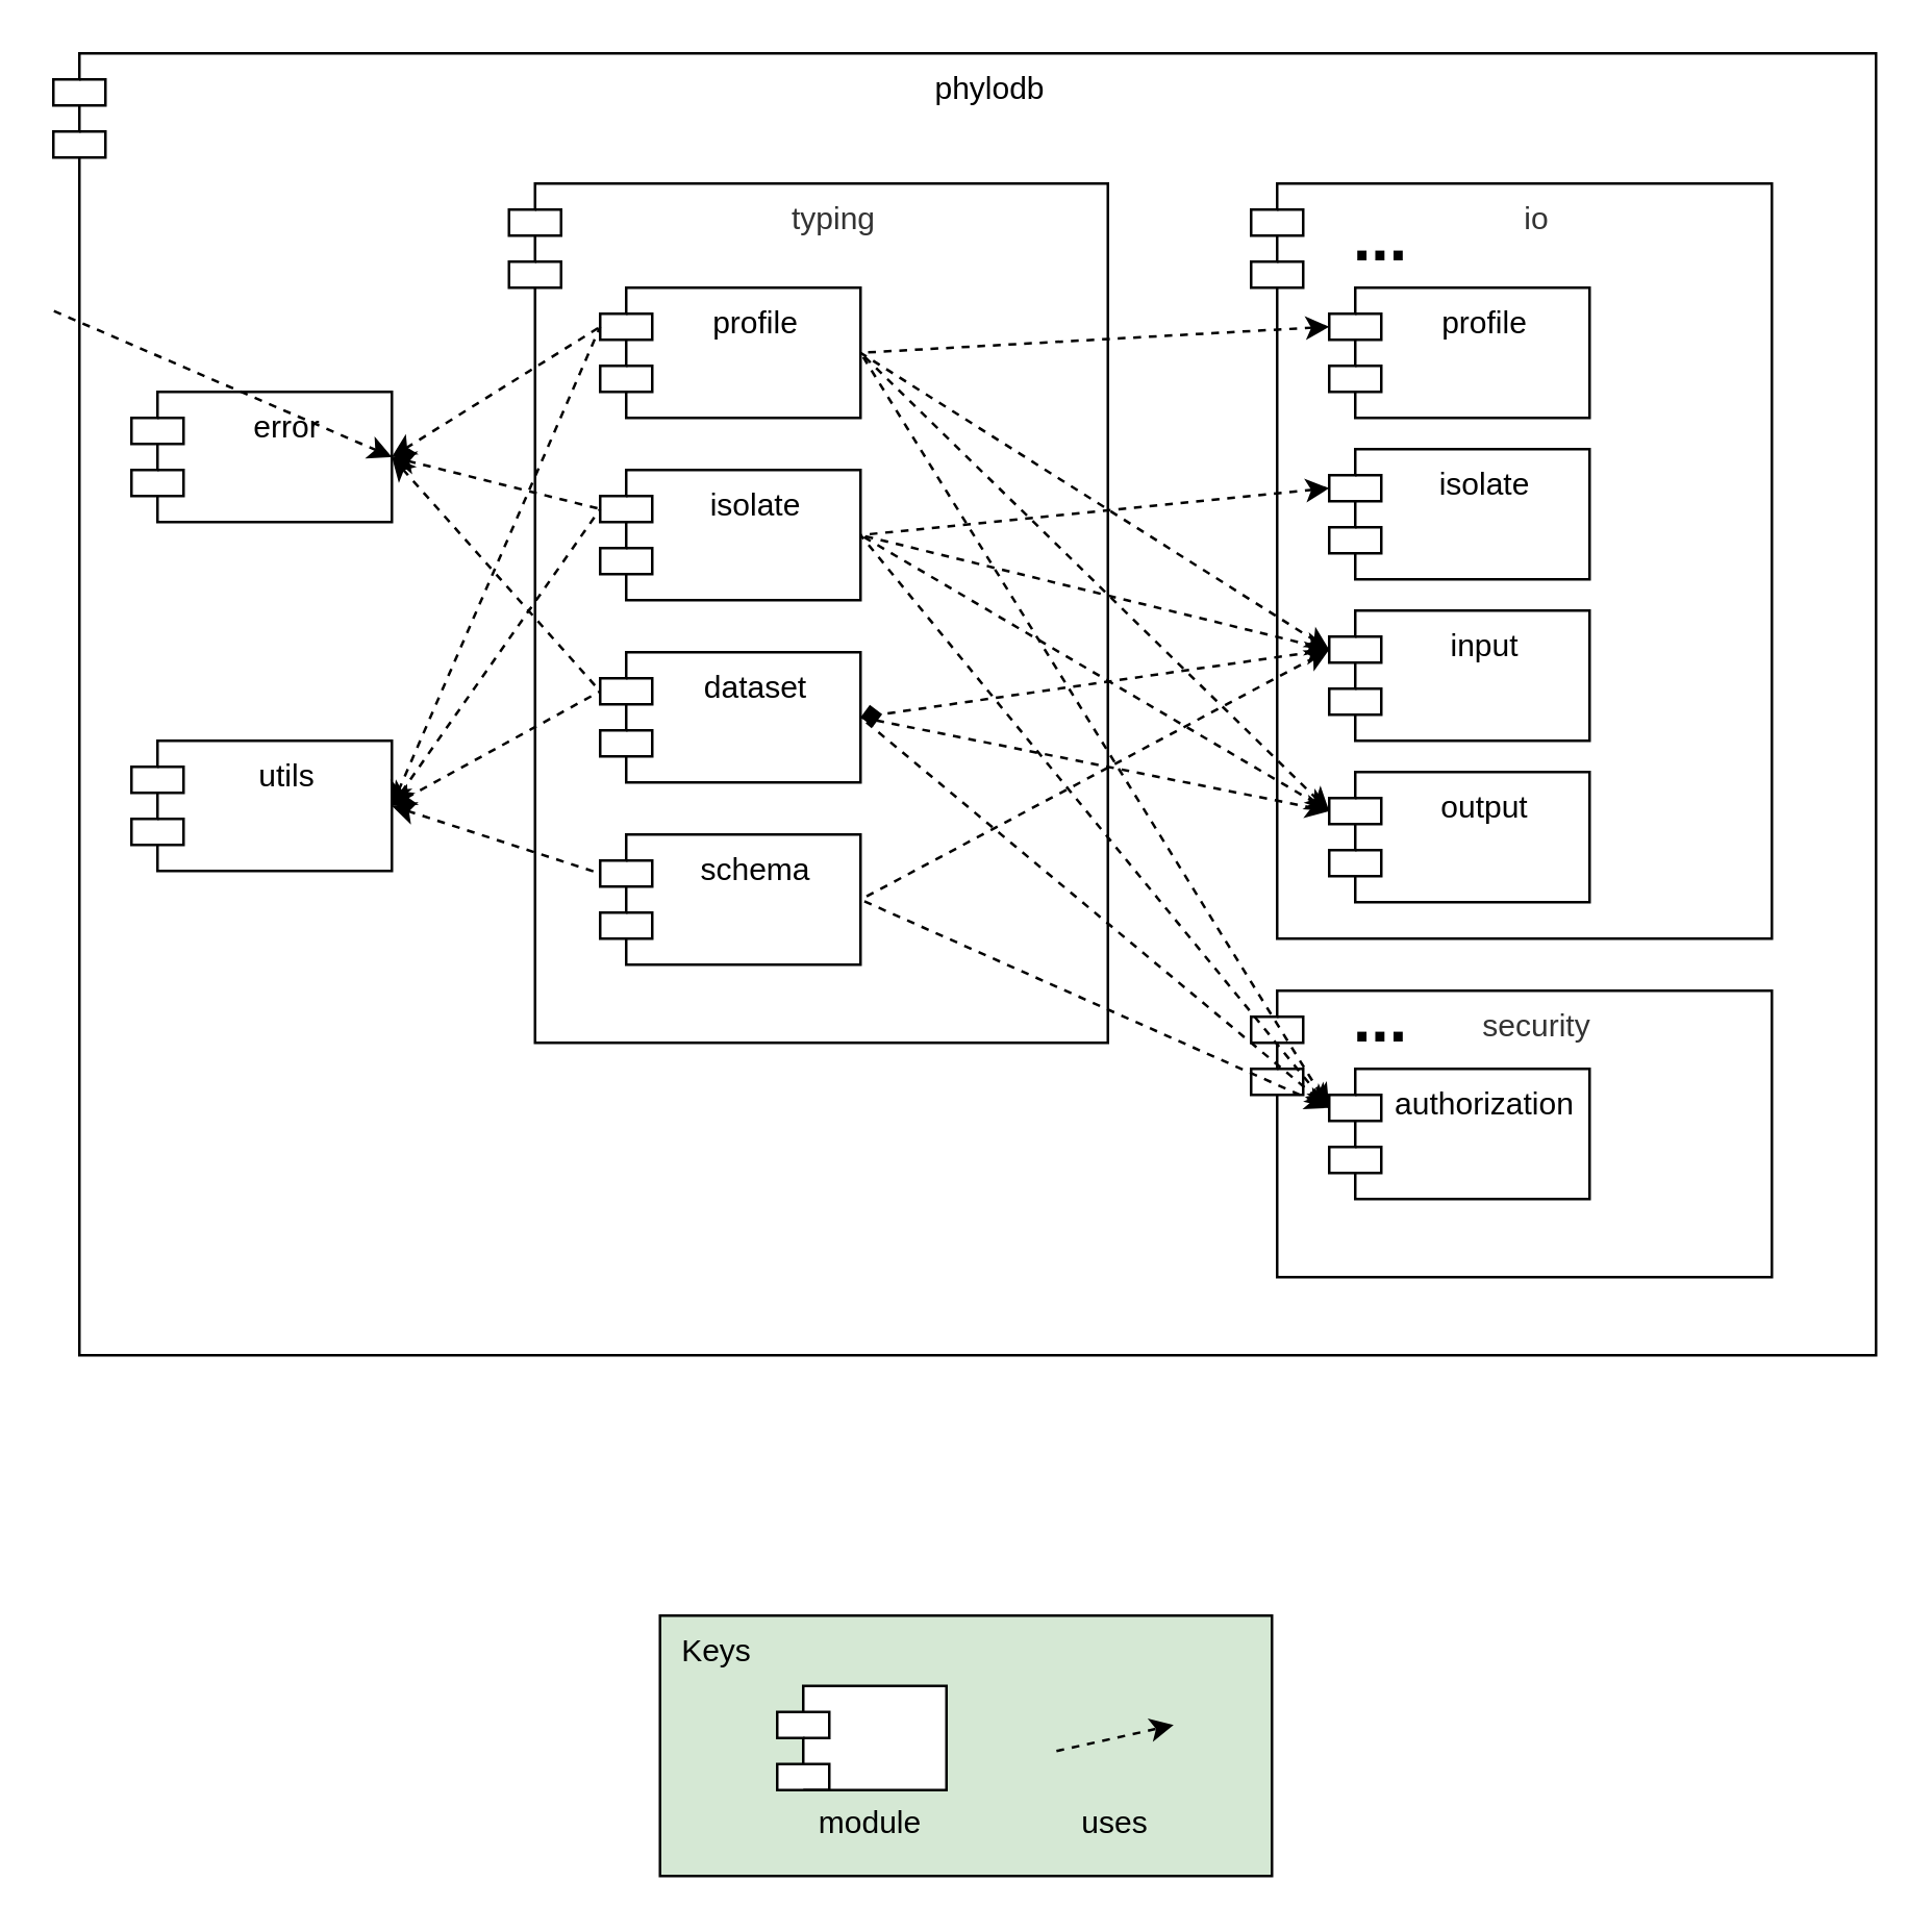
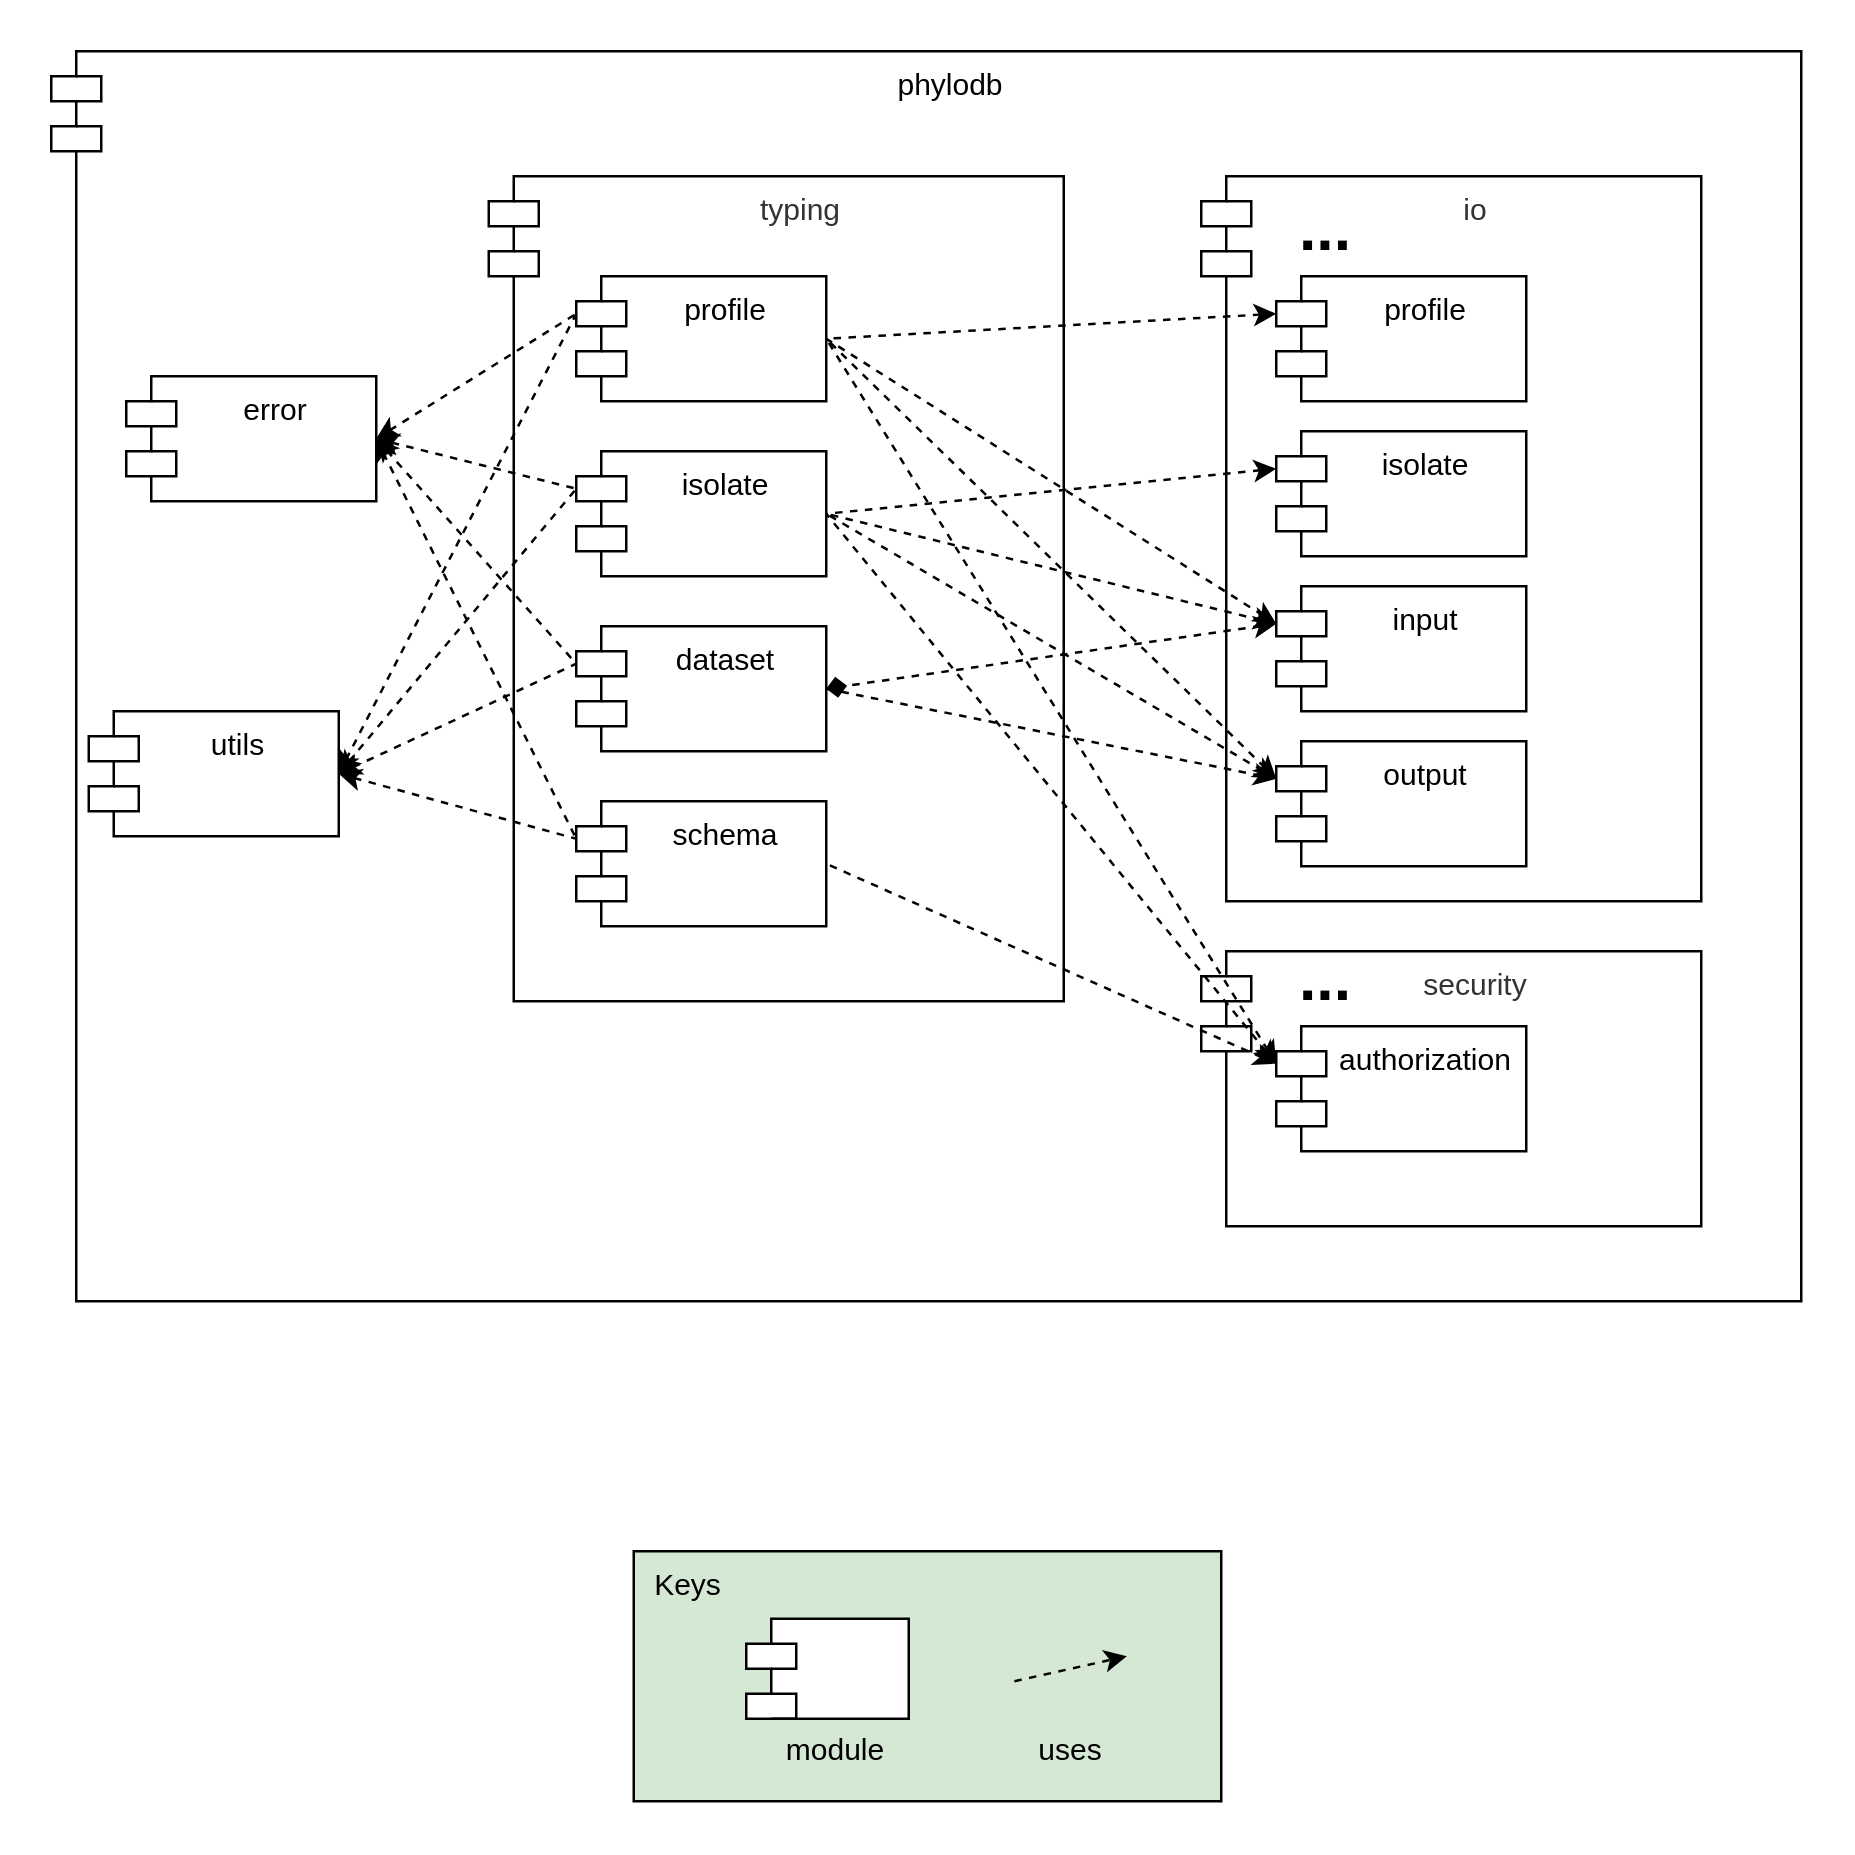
- <mxCell id="9" value="" style="endArrow=none;dashed=1;html=1;startArrow=classic;startFill=1;exitX=1;exitY=0.5;exitDx=0;exitDy=0;" parent="1" source="5" target="2" edge="1"><mxGeometry width="50" height="50" relative="1" as="geometry"><mxPoint x="490" y="305" as="sourcePoint" /><mxPoint x="370" y="270" as="targetPoint" /></mxGeometry></mxCell>
+ <mxCell id="9" value="" style="endArrow=none;dashed=1;html=1;startArrow=classic;startFill=1;entryX=0;entryY=0;entryDx=0;entryDy=15;entryPerimeter=0;exitX=1;exitY=0.5;exitDx=0;exitDy=0;" parent="1" source="5" target="4" edge="1"><mxGeometry width="50" height="50" relative="1" as="geometry"><mxPoint x="490" y="305" as="sourcePoint" /><mxPoint x="370" y="270" as="targetPoint" /></mxGeometry></mxCell>
- <mxCell id="6" value="utils" style="shape=module;align=left;spacingLeft=20;align=center;verticalAlign=top;" parent="1" vertex="1"><mxGeometry x="50" y="284" width="100" height="50" as="geometry" /></mxCell>
+ <mxCell id="6" value="utils" style="shape=module;align=left;spacingLeft=20;align=center;verticalAlign=top;" parent="1" vertex="1"><mxGeometry x="35" y="284" width="100" height="50" as="geometry" /></mxCell>
- <mxCell id="32" value="" style="endArrow=none;dashed=1;html=1;exitX=0;exitY=0;exitDx=0;exitDy=15;exitPerimeter=0;startArrow=classic;startFill=1;entryX=1;entryY=0.5;entryDx=0;entryDy=0;" parent="1" source="12" target="4" edge="1"><mxGeometry width="50" height="50" relative="1" as="geometry"><mxPoint x="520" y="210" as="sourcePoint" /><mxPoint x="340" y="355" as="targetPoint" /></mxGeometry></mxCell>
- <mxCell id="22" value="" style="endArrow=none;dashed=1;html=1;exitX=0;exitY=0;exitDx=0;exitDy=15;exitPerimeter=0;startArrow=classic;startFill=1;entryX=1;entryY=0.5;entryDx=0;entryDy=0;" parent="1" source="20" target="7" edge="1"><mxGeometry width="50" height="50" relative="1" as="geometry"><mxPoint x="520" y="145" as="sourcePoint" /><mxPoint x="340" y="285" as="targetPoint" /></mxGeometry></mxCell>
